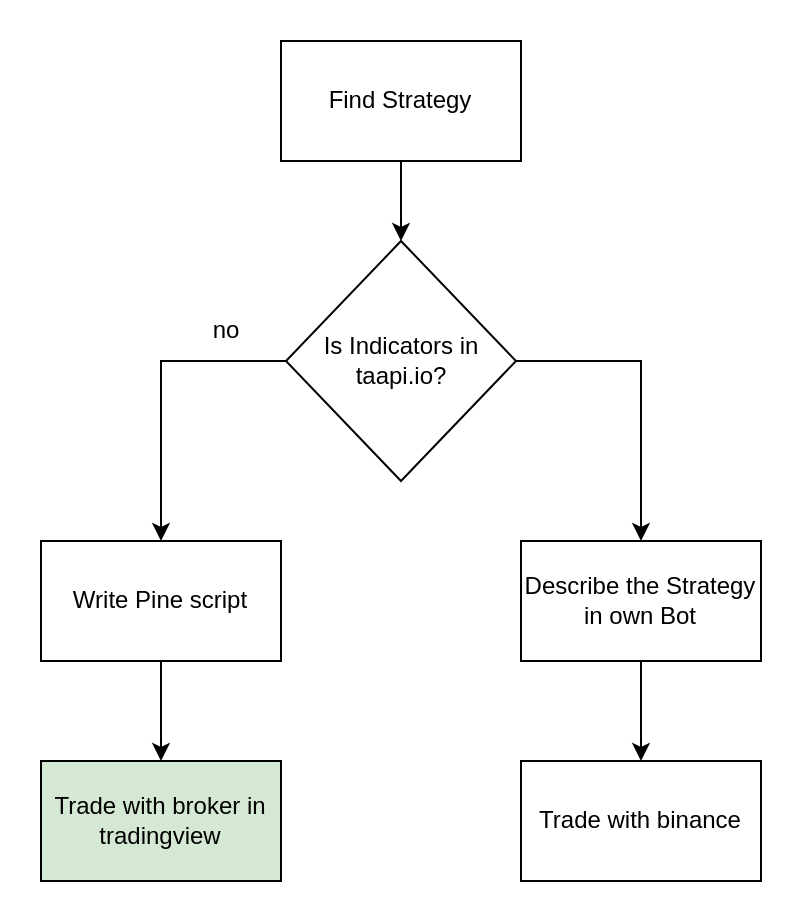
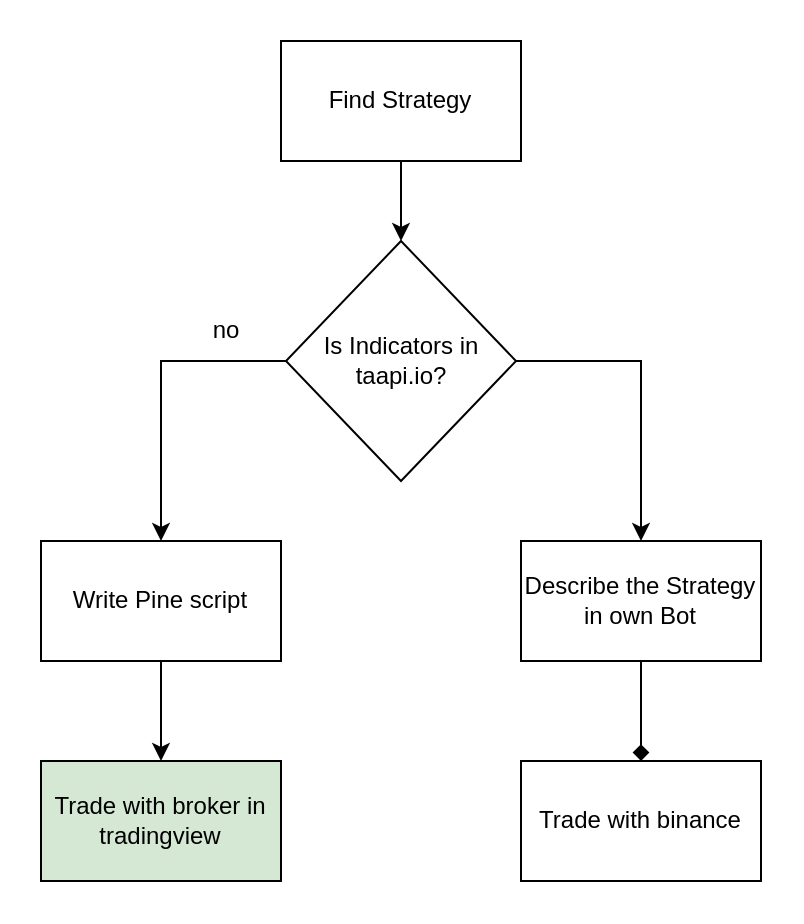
- <mxCell id="7" style="edgeStyle=orthogonalEdgeStyle;rounded=0;orthogonalLoop=1;jettySize=auto;html=1;entryX=0.5;entryY=0;entryDx=0;entryDy=0;" edge="1" parent="1" source="8" target="9"><mxGeometry relative="1" as="geometry" /></mxCell>
+ <mxCell id="7" style="edgeStyle=orthogonalEdgeStyle;rounded=0;orthogonalLoop=1;jettySize=auto;html=1;entryX=0.5;entryY=0;entryDx=0;entryDy=0;endArrow=diamond;" edge="1" parent="1" source="8" target="9"><mxGeometry relative="1" as="geometry" /></mxCell>
